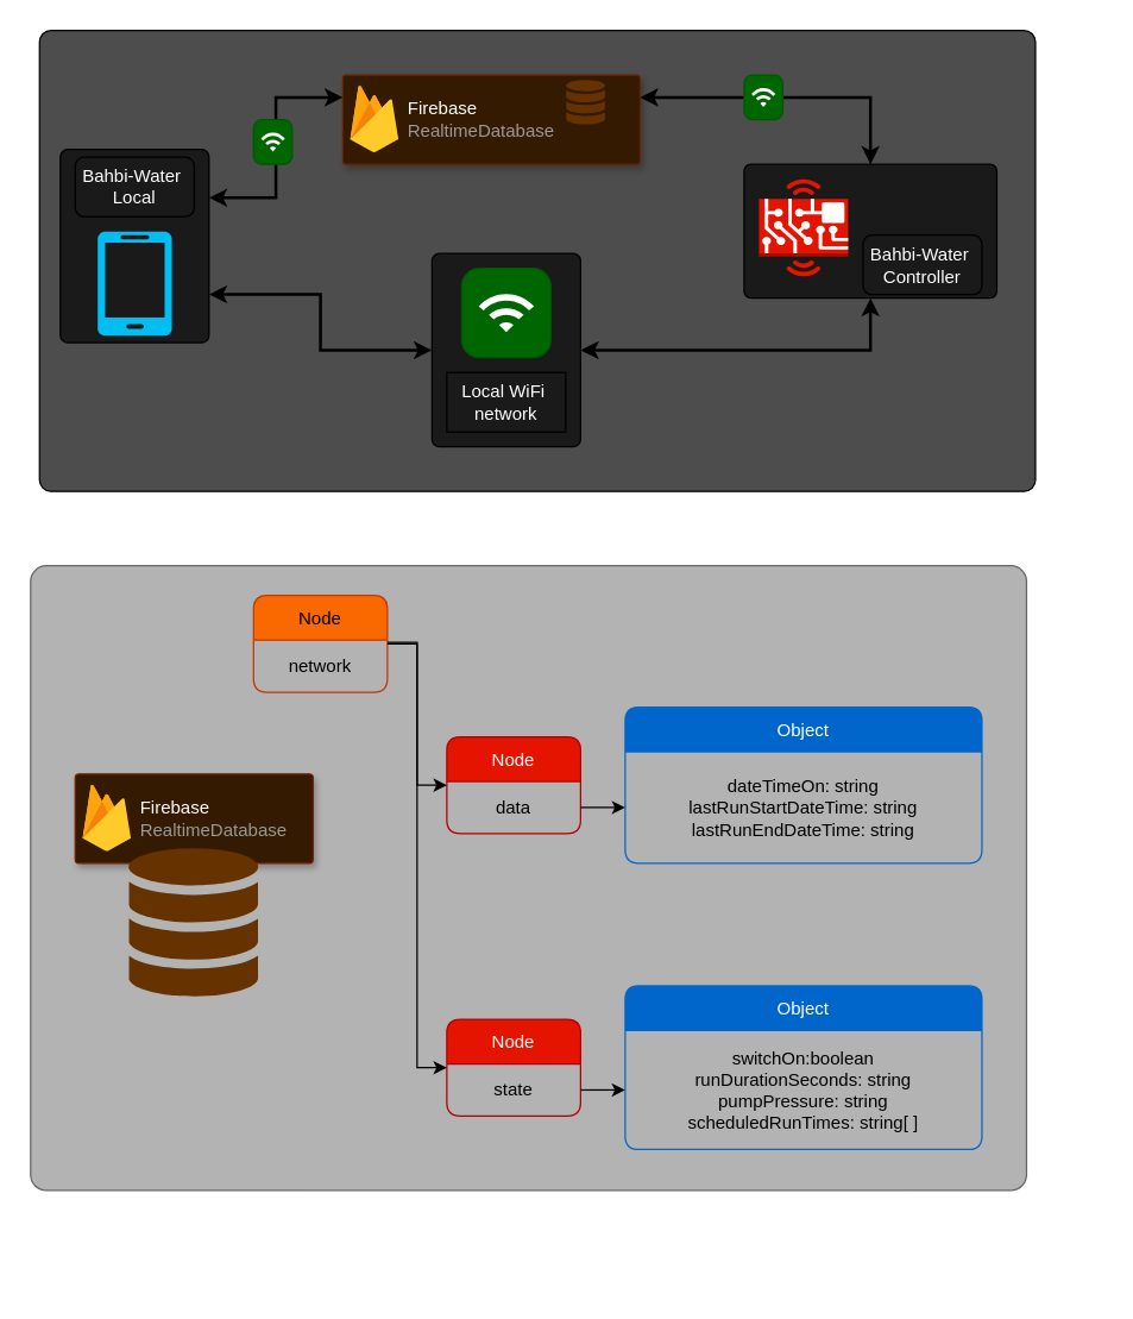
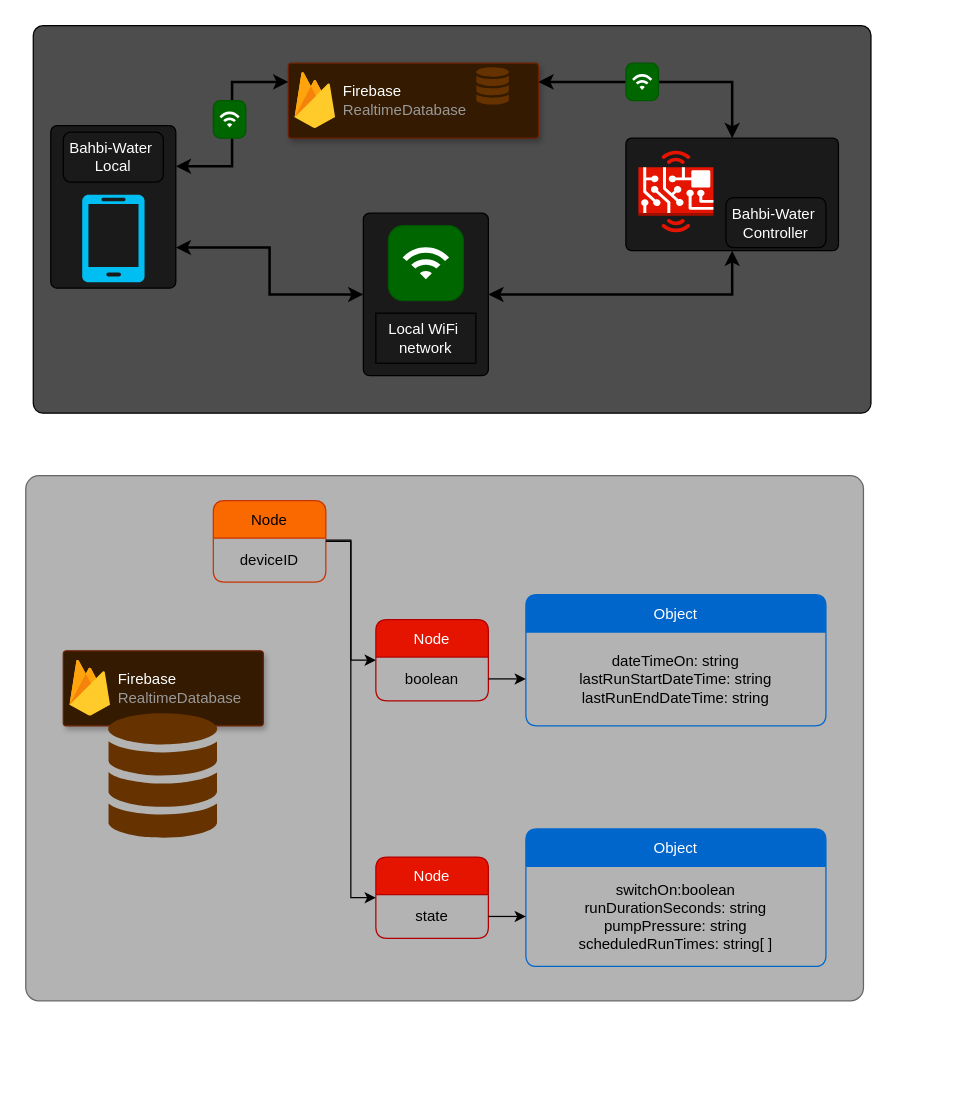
- <mxCell id="7" value="network" style="shape=partialRectangle;html=1;whiteSpace=wrap;connectable=0;strokeColor=inherit;overflow=hidden;fillColor=none;top=0;left=0;bottom=0;right=0;pointerEvents=1;" vertex="1" parent="6"><mxGeometry width="90" height="35" as="geometry"><mxRectangle width="90" height="35" as="alternateBounds" /></mxGeometry></mxCell>
+ <mxCell id="7" value="deviceID" style="shape=partialRectangle;html=1;whiteSpace=wrap;connectable=0;strokeColor=inherit;overflow=hidden;fillColor=none;top=0;left=0;bottom=0;right=0;pointerEvents=1;" vertex="1" parent="6"><mxGeometry width="90" height="35" as="geometry"><mxRectangle width="90" height="35" as="alternateBounds" /></mxGeometry></mxCell>
- <mxCell id="10" value="data" style="shape=partialRectangle;html=1;whiteSpace=wrap;connectable=0;strokeColor=inherit;overflow=hidden;fillColor=none;top=0;left=0;bottom=0;right=0;pointerEvents=1;" vertex="1" parent="9"><mxGeometry width="90" height="35" as="geometry"><mxRectangle width="90" height="35" as="alternateBounds" /></mxGeometry></mxCell>
+ <mxCell id="10" value="boolean" style="shape=partialRectangle;html=1;whiteSpace=wrap;connectable=0;strokeColor=inherit;overflow=hidden;fillColor=none;top=0;left=0;bottom=0;right=0;pointerEvents=1;" vertex="1" parent="9"><mxGeometry width="90" height="35" as="geometry"><mxRectangle width="90" height="35" as="alternateBounds" /></mxGeometry></mxCell>
